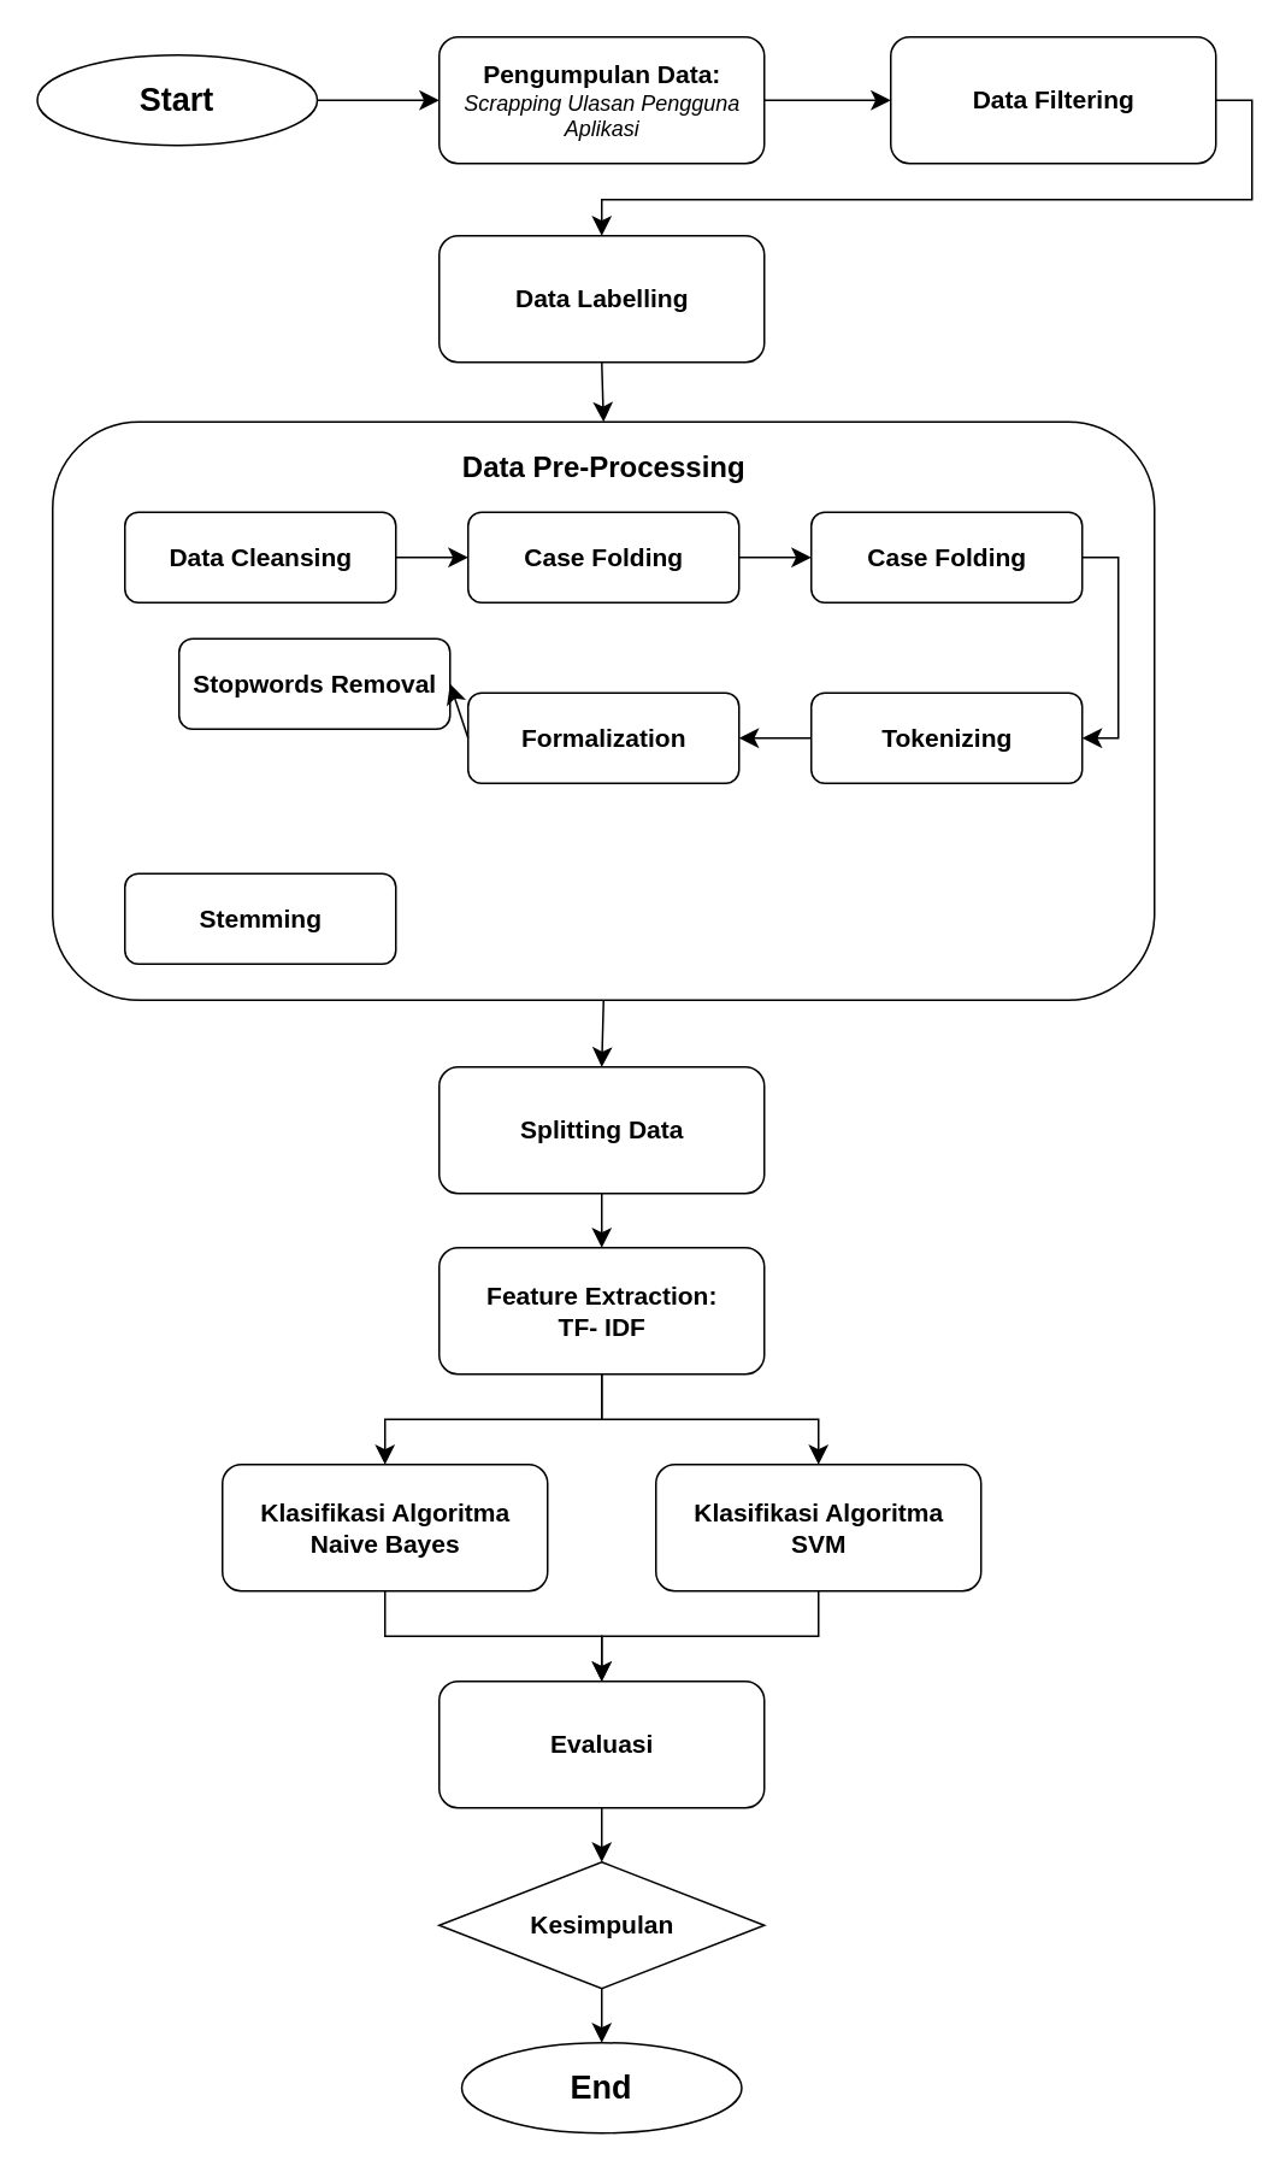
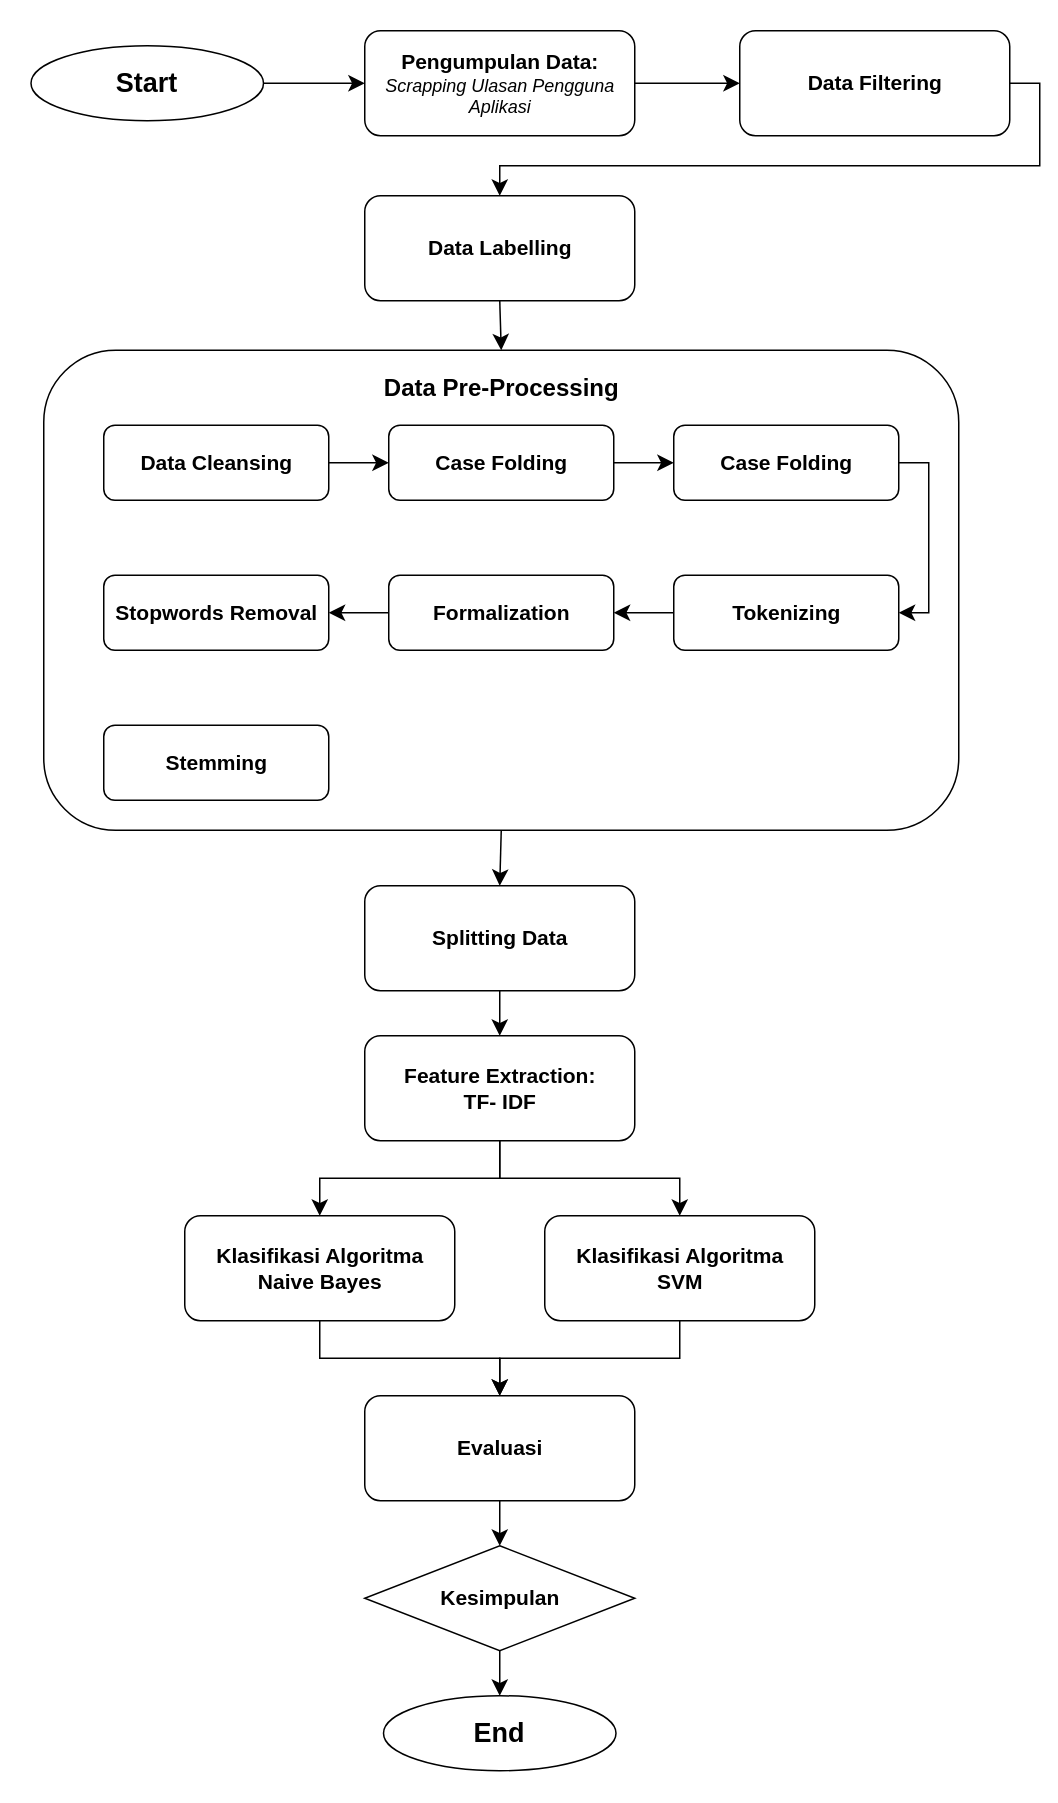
- <mxCell id="22" value="&lt;div style=&quot;&quot;&gt;&lt;span style=&quot;font-size: 14px;&quot;&gt;Stopwords Removal&lt;/span&gt;&lt;/div&gt;" style="rounded=1;whiteSpace=wrap;html=1;fontSize=12;glass=0;strokeWidth=1;shadow=0;align=center;fontStyle=1" vertex="1" parent="15"><mxGeometry x="30" y="70" width="150" height="50" as="geometry" /></mxCell>
+ <mxCell id="22" value="&lt;div style=&quot;&quot;&gt;&lt;span style=&quot;font-size: 14px;&quot;&gt;Stopwords Removal&lt;/span&gt;&lt;/div&gt;" style="rounded=1;whiteSpace=wrap;html=1;fontSize=12;glass=0;strokeWidth=1;shadow=0;align=center;fontStyle=1" vertex="1" parent="15"><mxGeometry y="100" width="150" height="50" as="geometry" /></mxCell>
